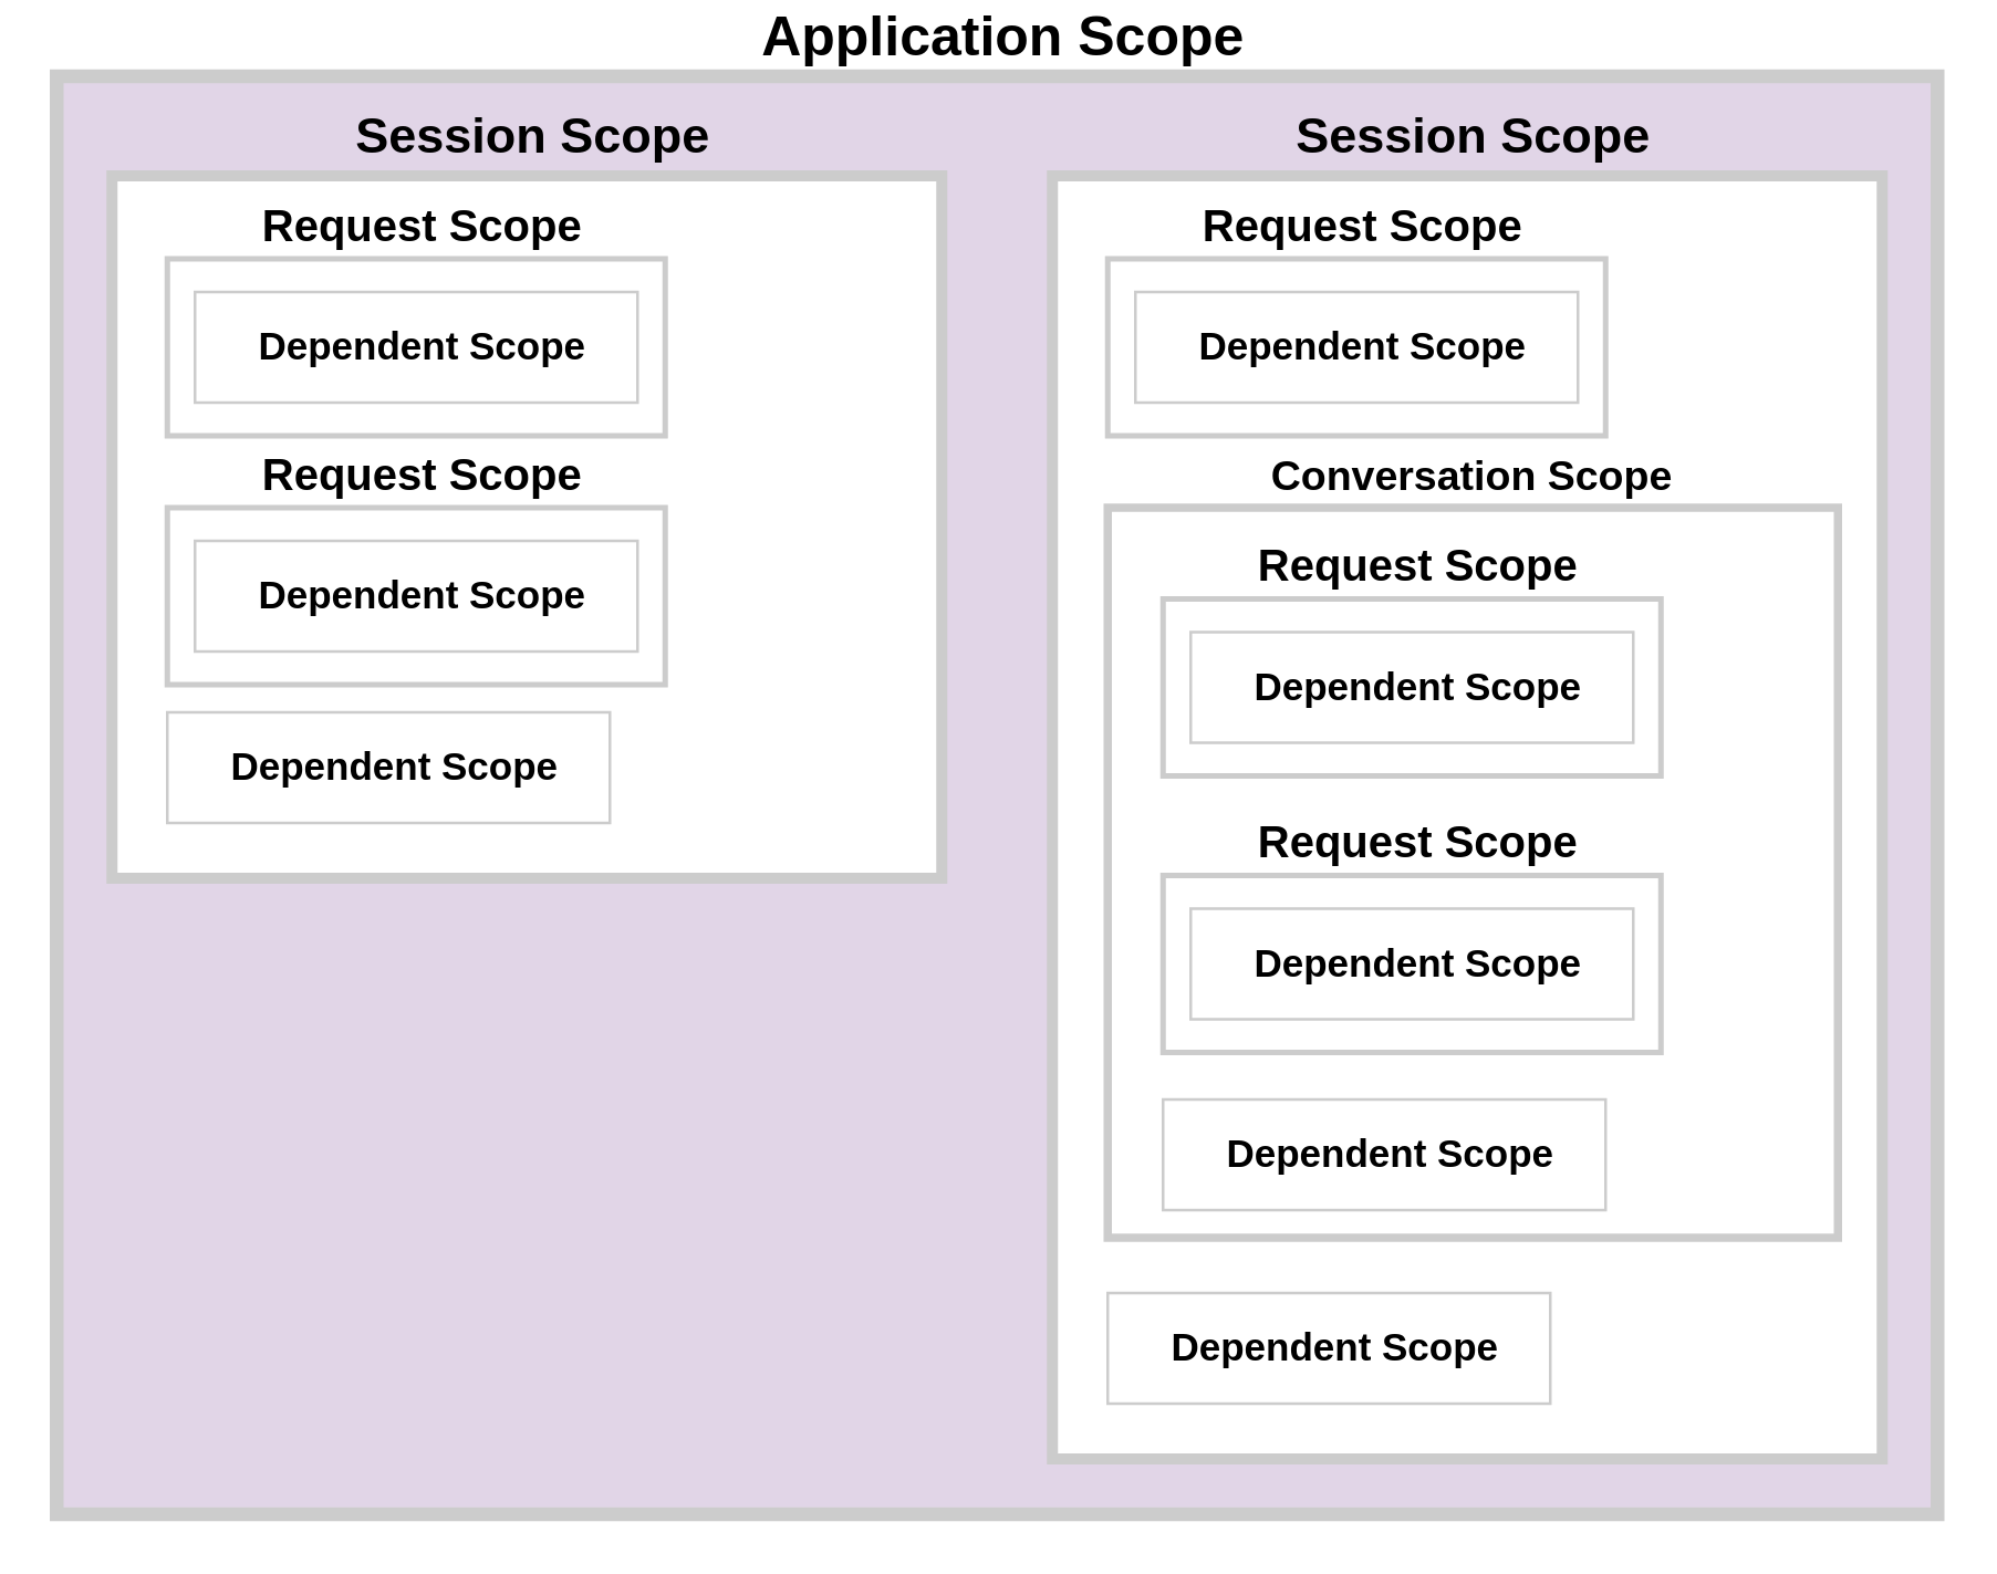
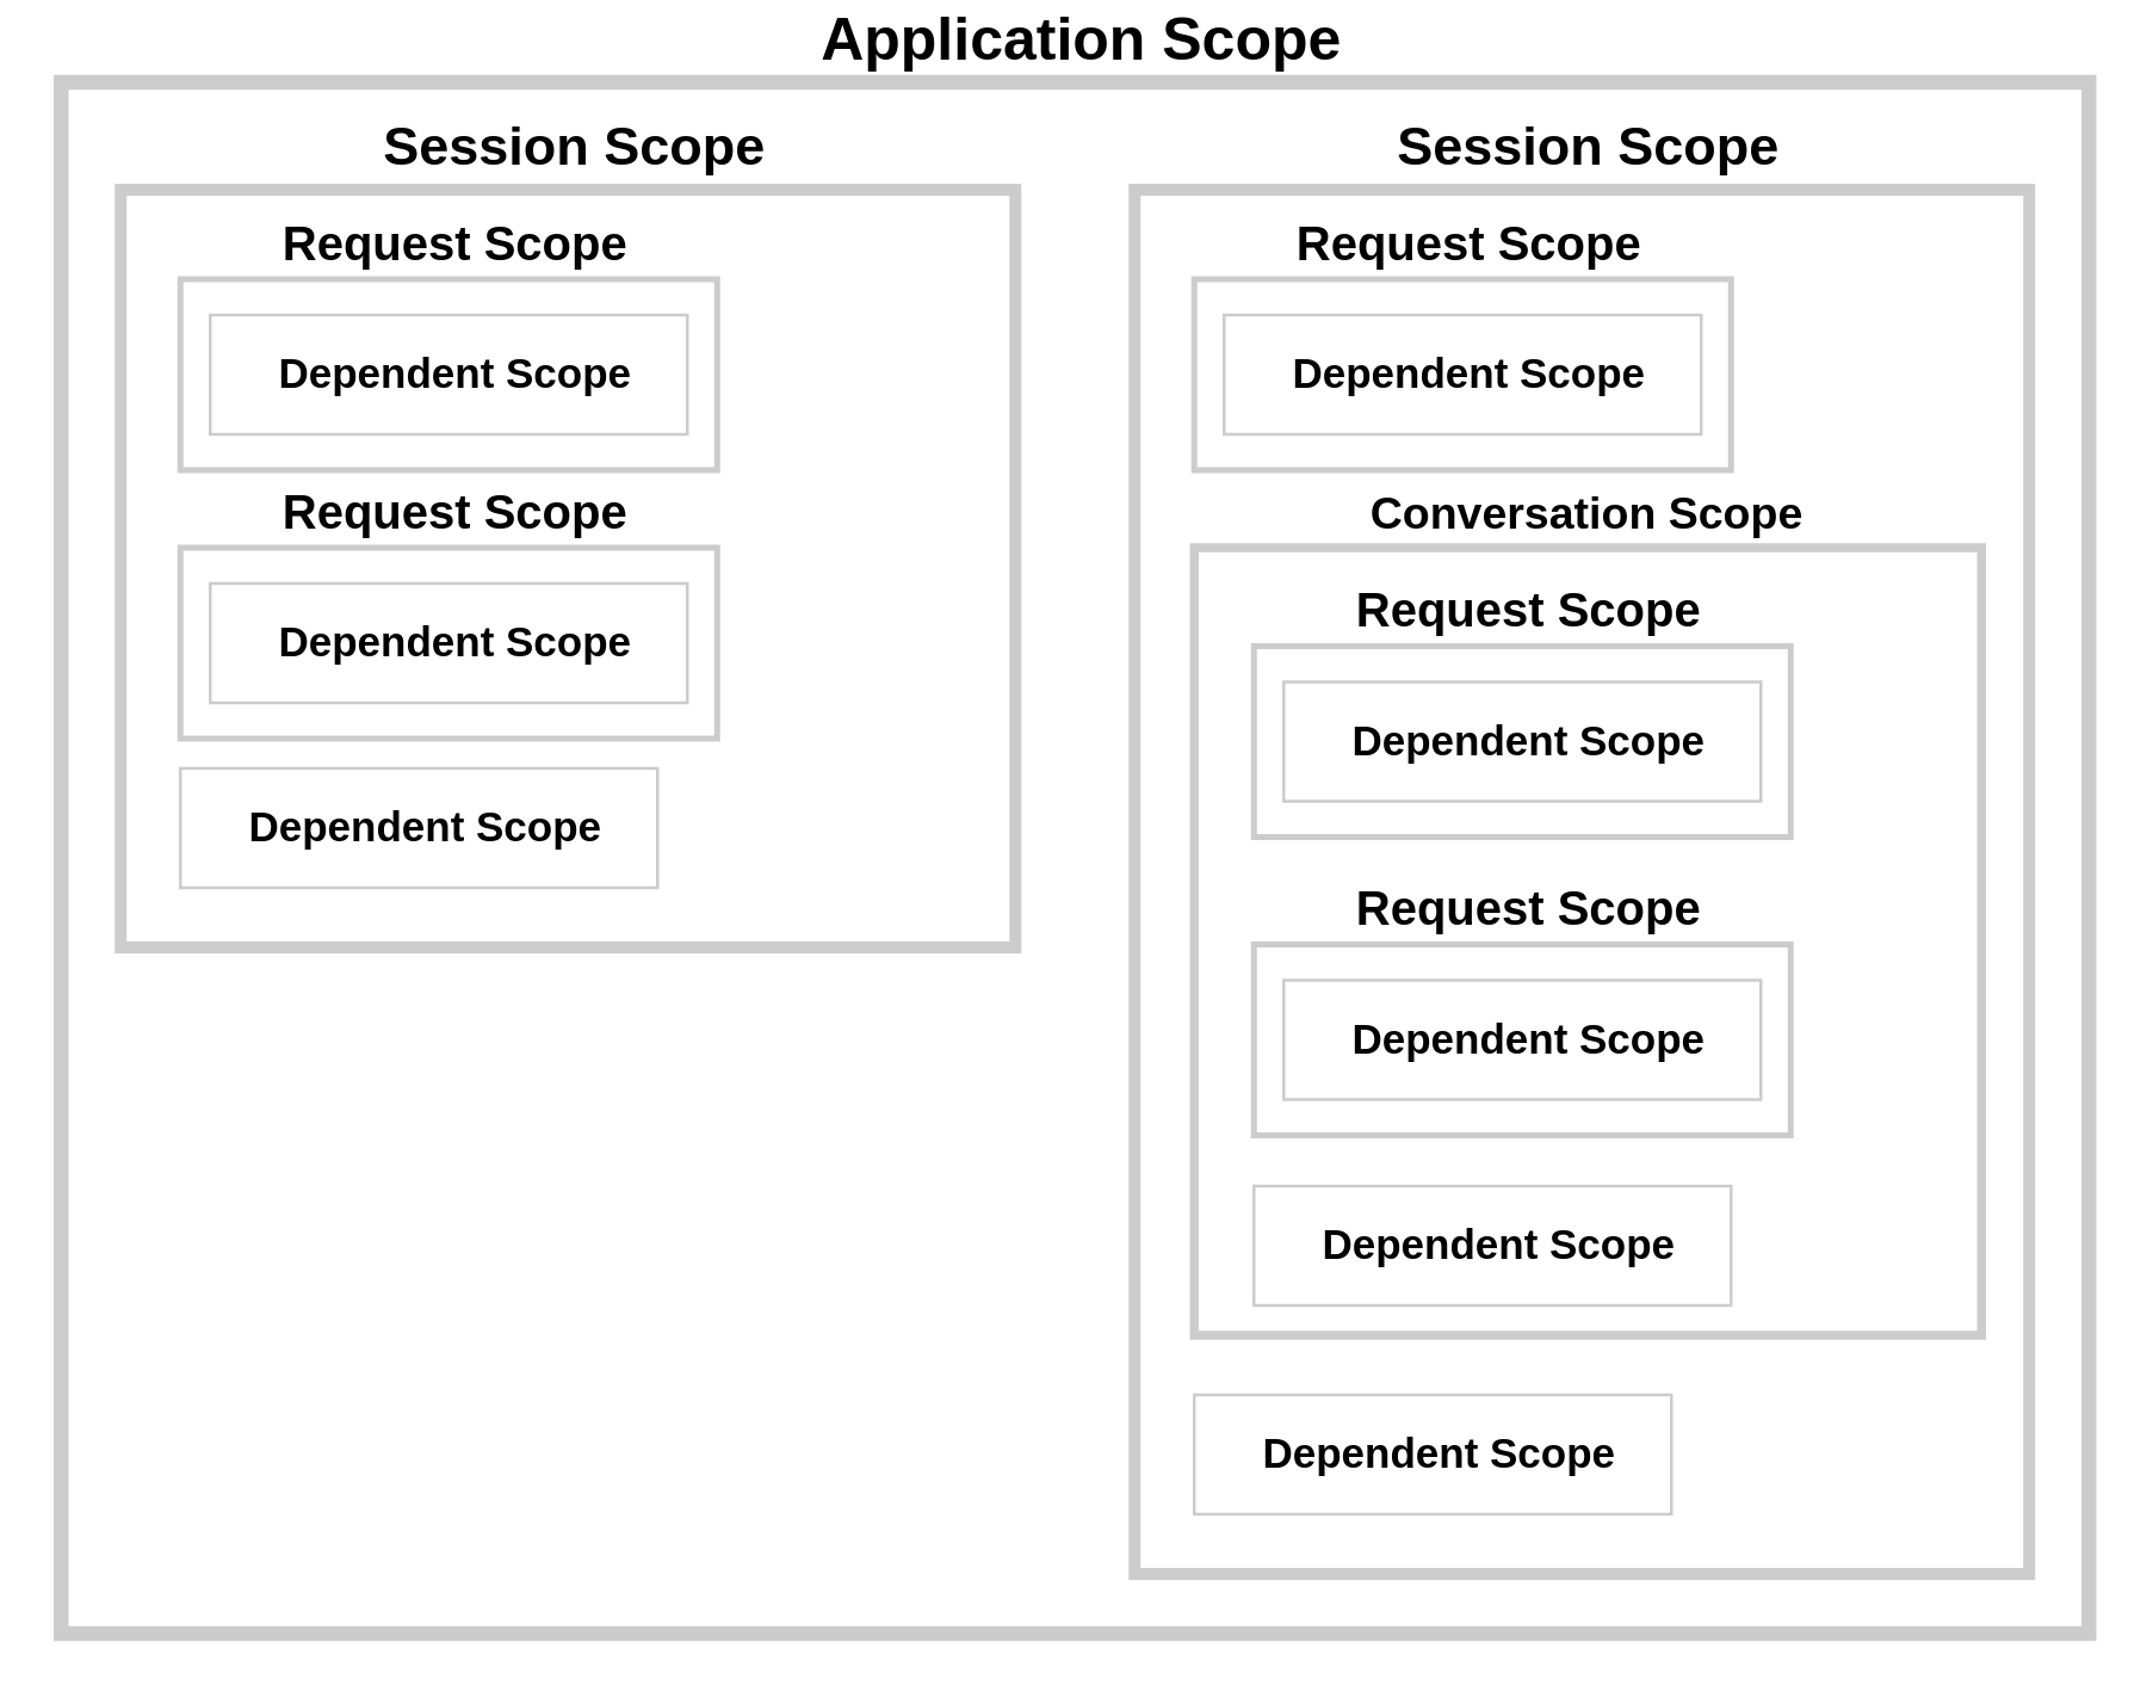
- <mxCell id="2" value="Application Scope" style="rounded=0;whiteSpace=wrap;html=1;fontSize=20;verticalAlign=bottom;fontStyle=1;spacingLeft=5;align=center;labelPosition=center;verticalLabelPosition=top;strokeWidth=5;strokeColor=#CCCCCC;fillColor=#e1d5e7;" parent="1" vertex="1"><mxGeometry x="20" y="20" width="680" height="520" as="geometry" /></mxCell>
+ <mxCell id="2" value="Application Scope" style="rounded=0;whiteSpace=wrap;html=1;fontSize=20;verticalAlign=bottom;fontStyle=1;spacingLeft=5;align=center;labelPosition=center;verticalLabelPosition=top;strokeWidth=5;strokeColor=#CCCCCC;" parent="1" vertex="1"><mxGeometry x="20" y="20" width="680" height="520" as="geometry" /></mxCell>
